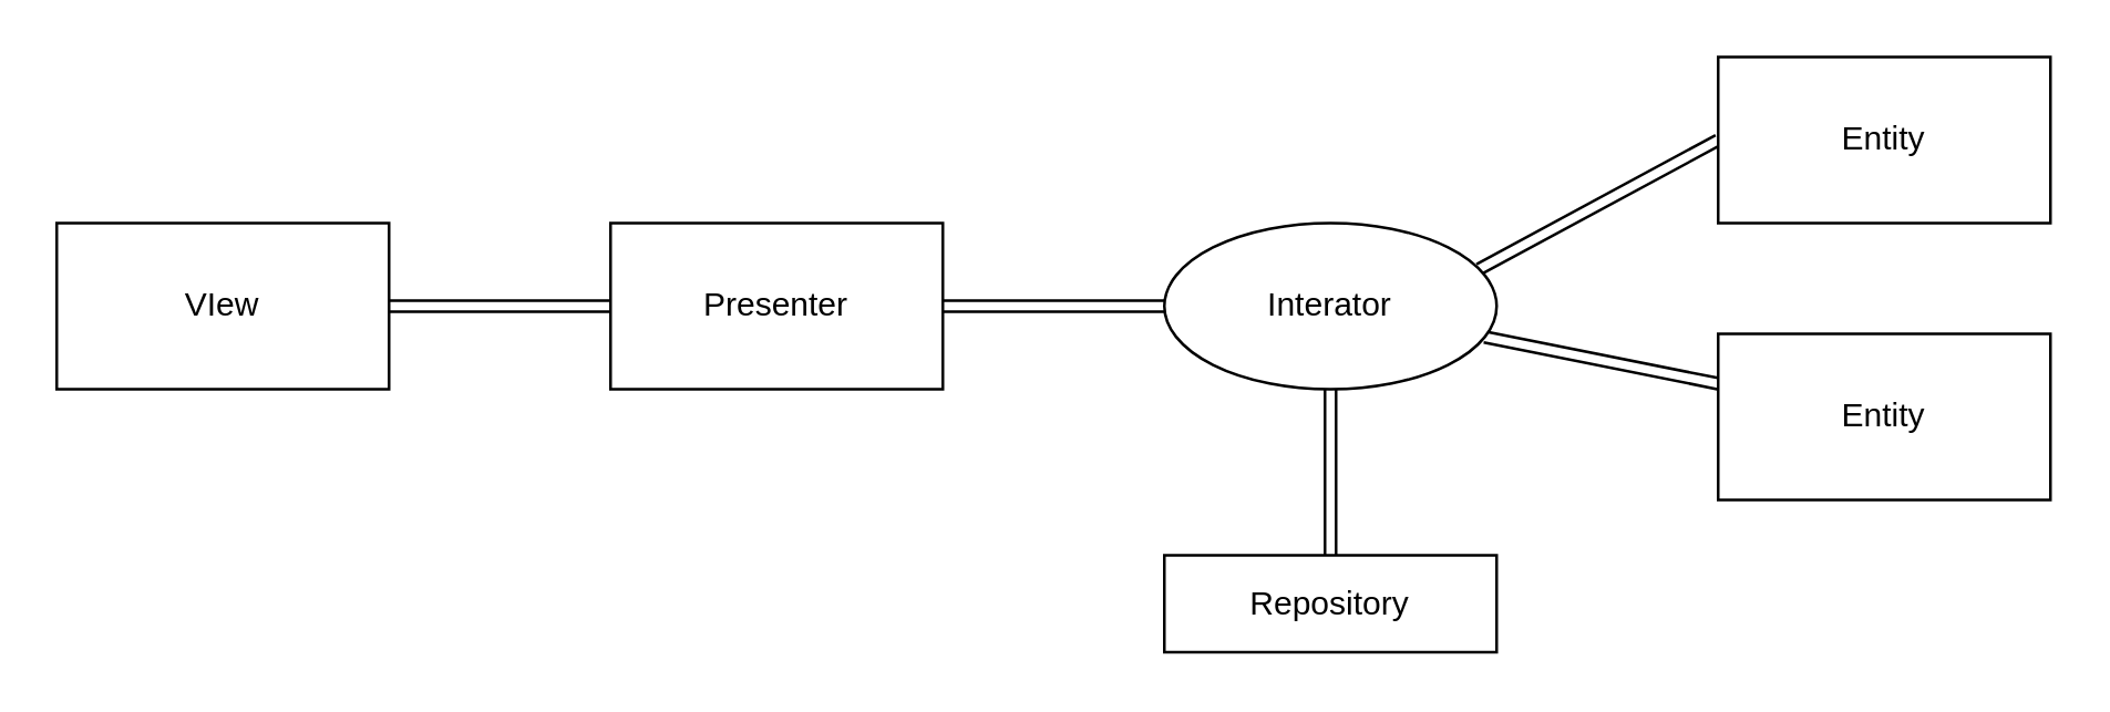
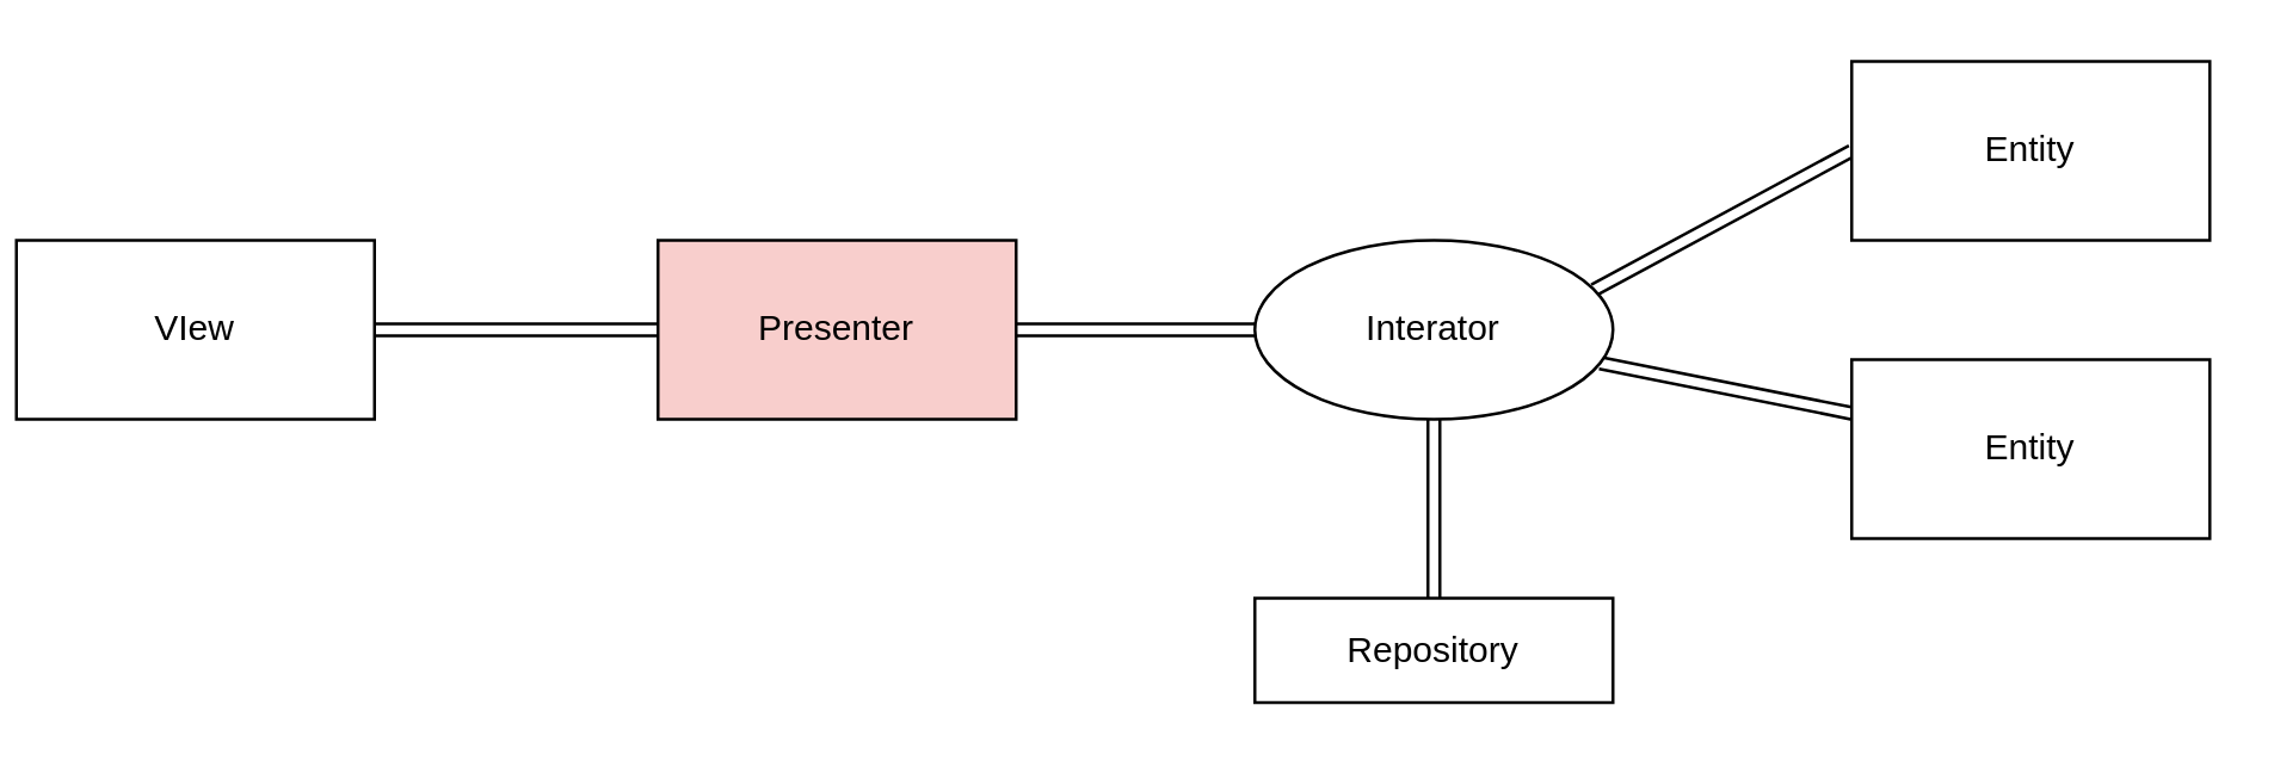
- <mxCell id="11" value="VIew" style="rounded=0;whiteSpace=wrap;html=1;" vertex="1" parent="1"><mxGeometry x="20" y="80" width="120" height="60" as="geometry" /></mxCell>
+ <mxCell id="11" value="VIew" style="rounded=0;whiteSpace=wrap;html=1;" vertex="1" parent="1"><mxGeometry x="5" y="80" width="120" height="60" as="geometry" /></mxCell>
- <mxCell id="3" value="Presenter" style="rounded=0;whiteSpace=wrap;html=1;" vertex="1" parent="1"><mxGeometry x="220" y="80" width="120" height="60" as="geometry" /></mxCell>
+ <mxCell id="3" value="Presenter" style="rounded=0;whiteSpace=wrap;html=1;fillColor=#f8cecc;" vertex="1" parent="1"><mxGeometry x="220" y="80" width="120" height="60" as="geometry" /></mxCell>
